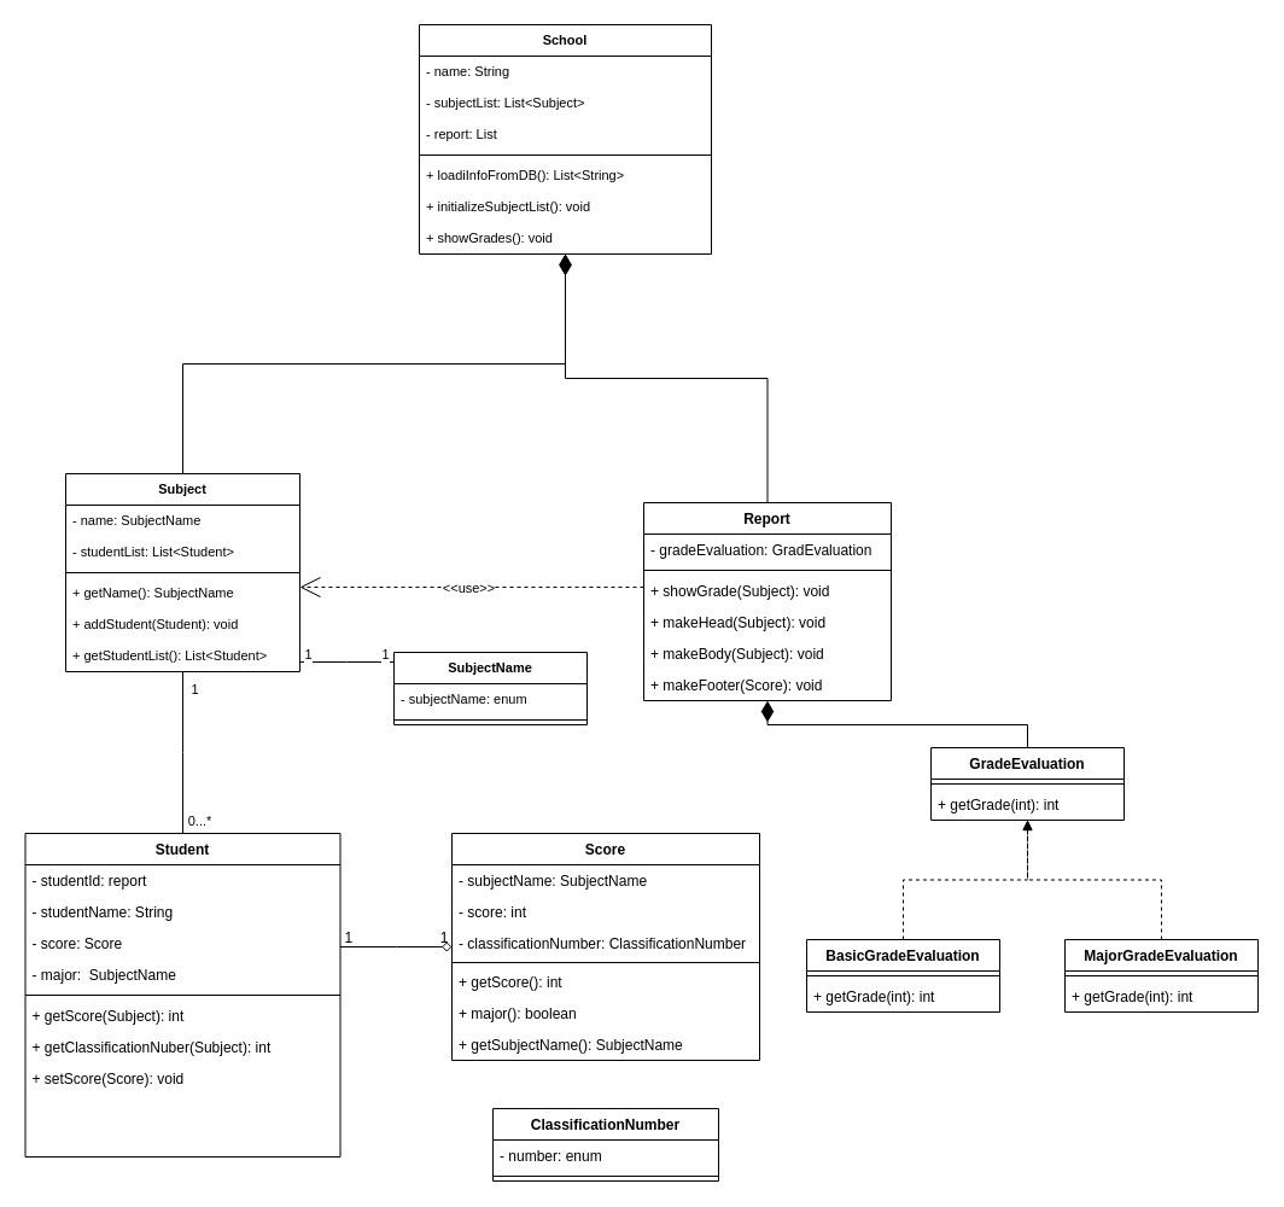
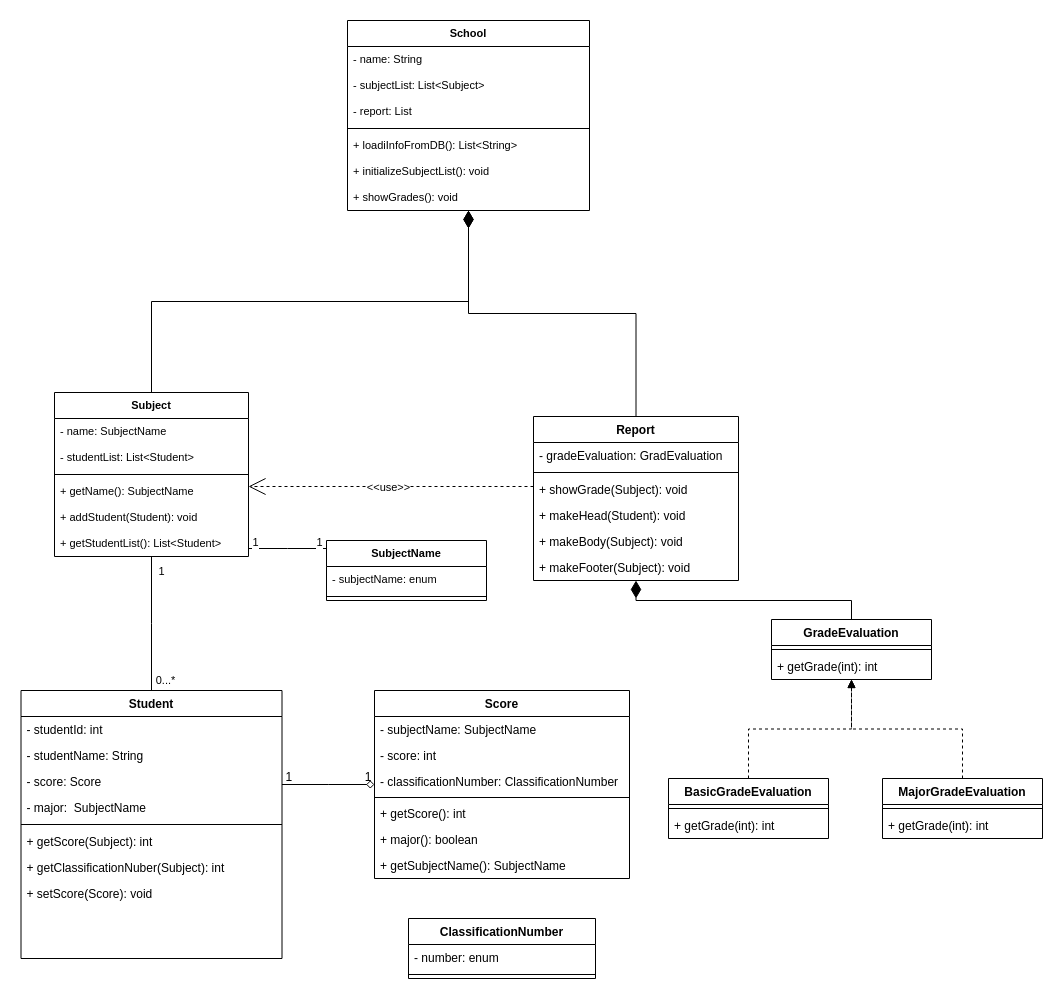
- <mxCell id="18" value="+ makeHead(Subject): void" style="text;align=left;verticalAlign=top;spacingLeft=4;spacingRight=4;overflow=hidden;rotatable=0;points=[[0,0.5],[1,0.5]];portConstraint=eastwest;" parent="14" vertex="1"><mxGeometry y="86" width="205" height="26" as="geometry" /></mxCell>
+ <mxCell id="18" value="+ makeHead(Student): void" style="text;align=left;verticalAlign=top;spacingLeft=4;spacingRight=4;overflow=hidden;rotatable=0;points=[[0,0.5],[1,0.5]];portConstraint=eastwest;" parent="14" vertex="1"><mxGeometry y="86" width="205" height="26" as="geometry" /></mxCell>
- <mxCell id="20" value="+ makeFooter(Score): void" style="text;align=left;verticalAlign=top;spacingLeft=4;spacingRight=4;overflow=hidden;rotatable=0;points=[[0,0.5],[1,0.5]];portConstraint=eastwest;" parent="14" vertex="1"><mxGeometry y="138" width="205" height="26" as="geometry" /></mxCell>
+ <mxCell id="20" value="+ makeFooter(Subject): void" style="text;align=left;verticalAlign=top;spacingLeft=4;spacingRight=4;overflow=hidden;rotatable=0;points=[[0,0.5],[1,0.5]];portConstraint=eastwest;" parent="14" vertex="1"><mxGeometry y="138" width="205" height="26" as="geometry" /></mxCell>
- <mxCell id="3" value="- studentId: report" style="text;align=left;verticalAlign=top;spacingLeft=4;spacingRight=4;overflow=hidden;rotatable=0;points=[[0,0.5],[1,0.5]];portConstraint=eastwest;" parent="2" vertex="1"><mxGeometry y="26" width="261" height="26" as="geometry" /></mxCell>
+ <mxCell id="3" value="- studentId: int" style="text;align=left;verticalAlign=top;spacingLeft=4;spacingRight=4;overflow=hidden;rotatable=0;points=[[0,0.5],[1,0.5]];portConstraint=eastwest;" parent="2" vertex="1"><mxGeometry y="26" width="261" height="26" as="geometry" /></mxCell>
